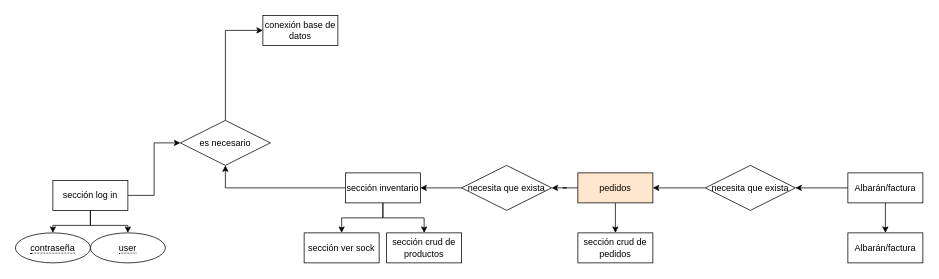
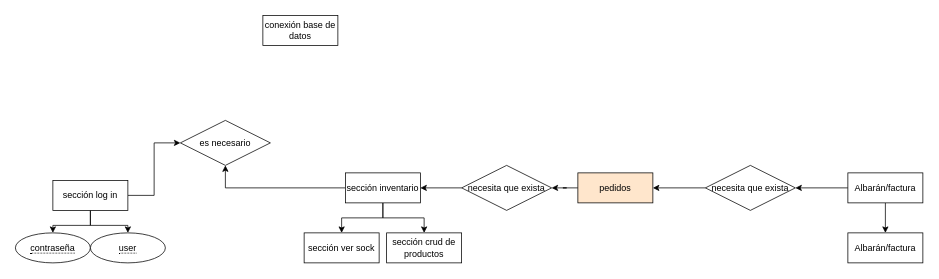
- <mxCell id="9" style="edgeStyle=orthogonalEdgeStyle;rounded=0;orthogonalLoop=1;jettySize=auto;html=1;entryX=0;entryY=0.5;entryDx=0;entryDy=0;" edge="1" parent="1" source="10" target="6"><mxGeometry relative="1" as="geometry" /></mxCell>
- <mxCell id="17" style="edgeStyle=orthogonalEdgeStyle;rounded=0;orthogonalLoop=1;jettySize=auto;html=1;entryX=0.5;entryY=0;entryDx=0;entryDy=0;" edge="1" parent="1" source="19" target="20"><mxGeometry relative="1" as="geometry" /></mxCell>
- <mxCell id="20" value="sección crud de pedidos" style="whiteSpace=wrap;html=1;align=center;" vertex="1" parent="1"><mxGeometry x="770" y="310" width="100" height="40" as="geometry" /></mxCell>
